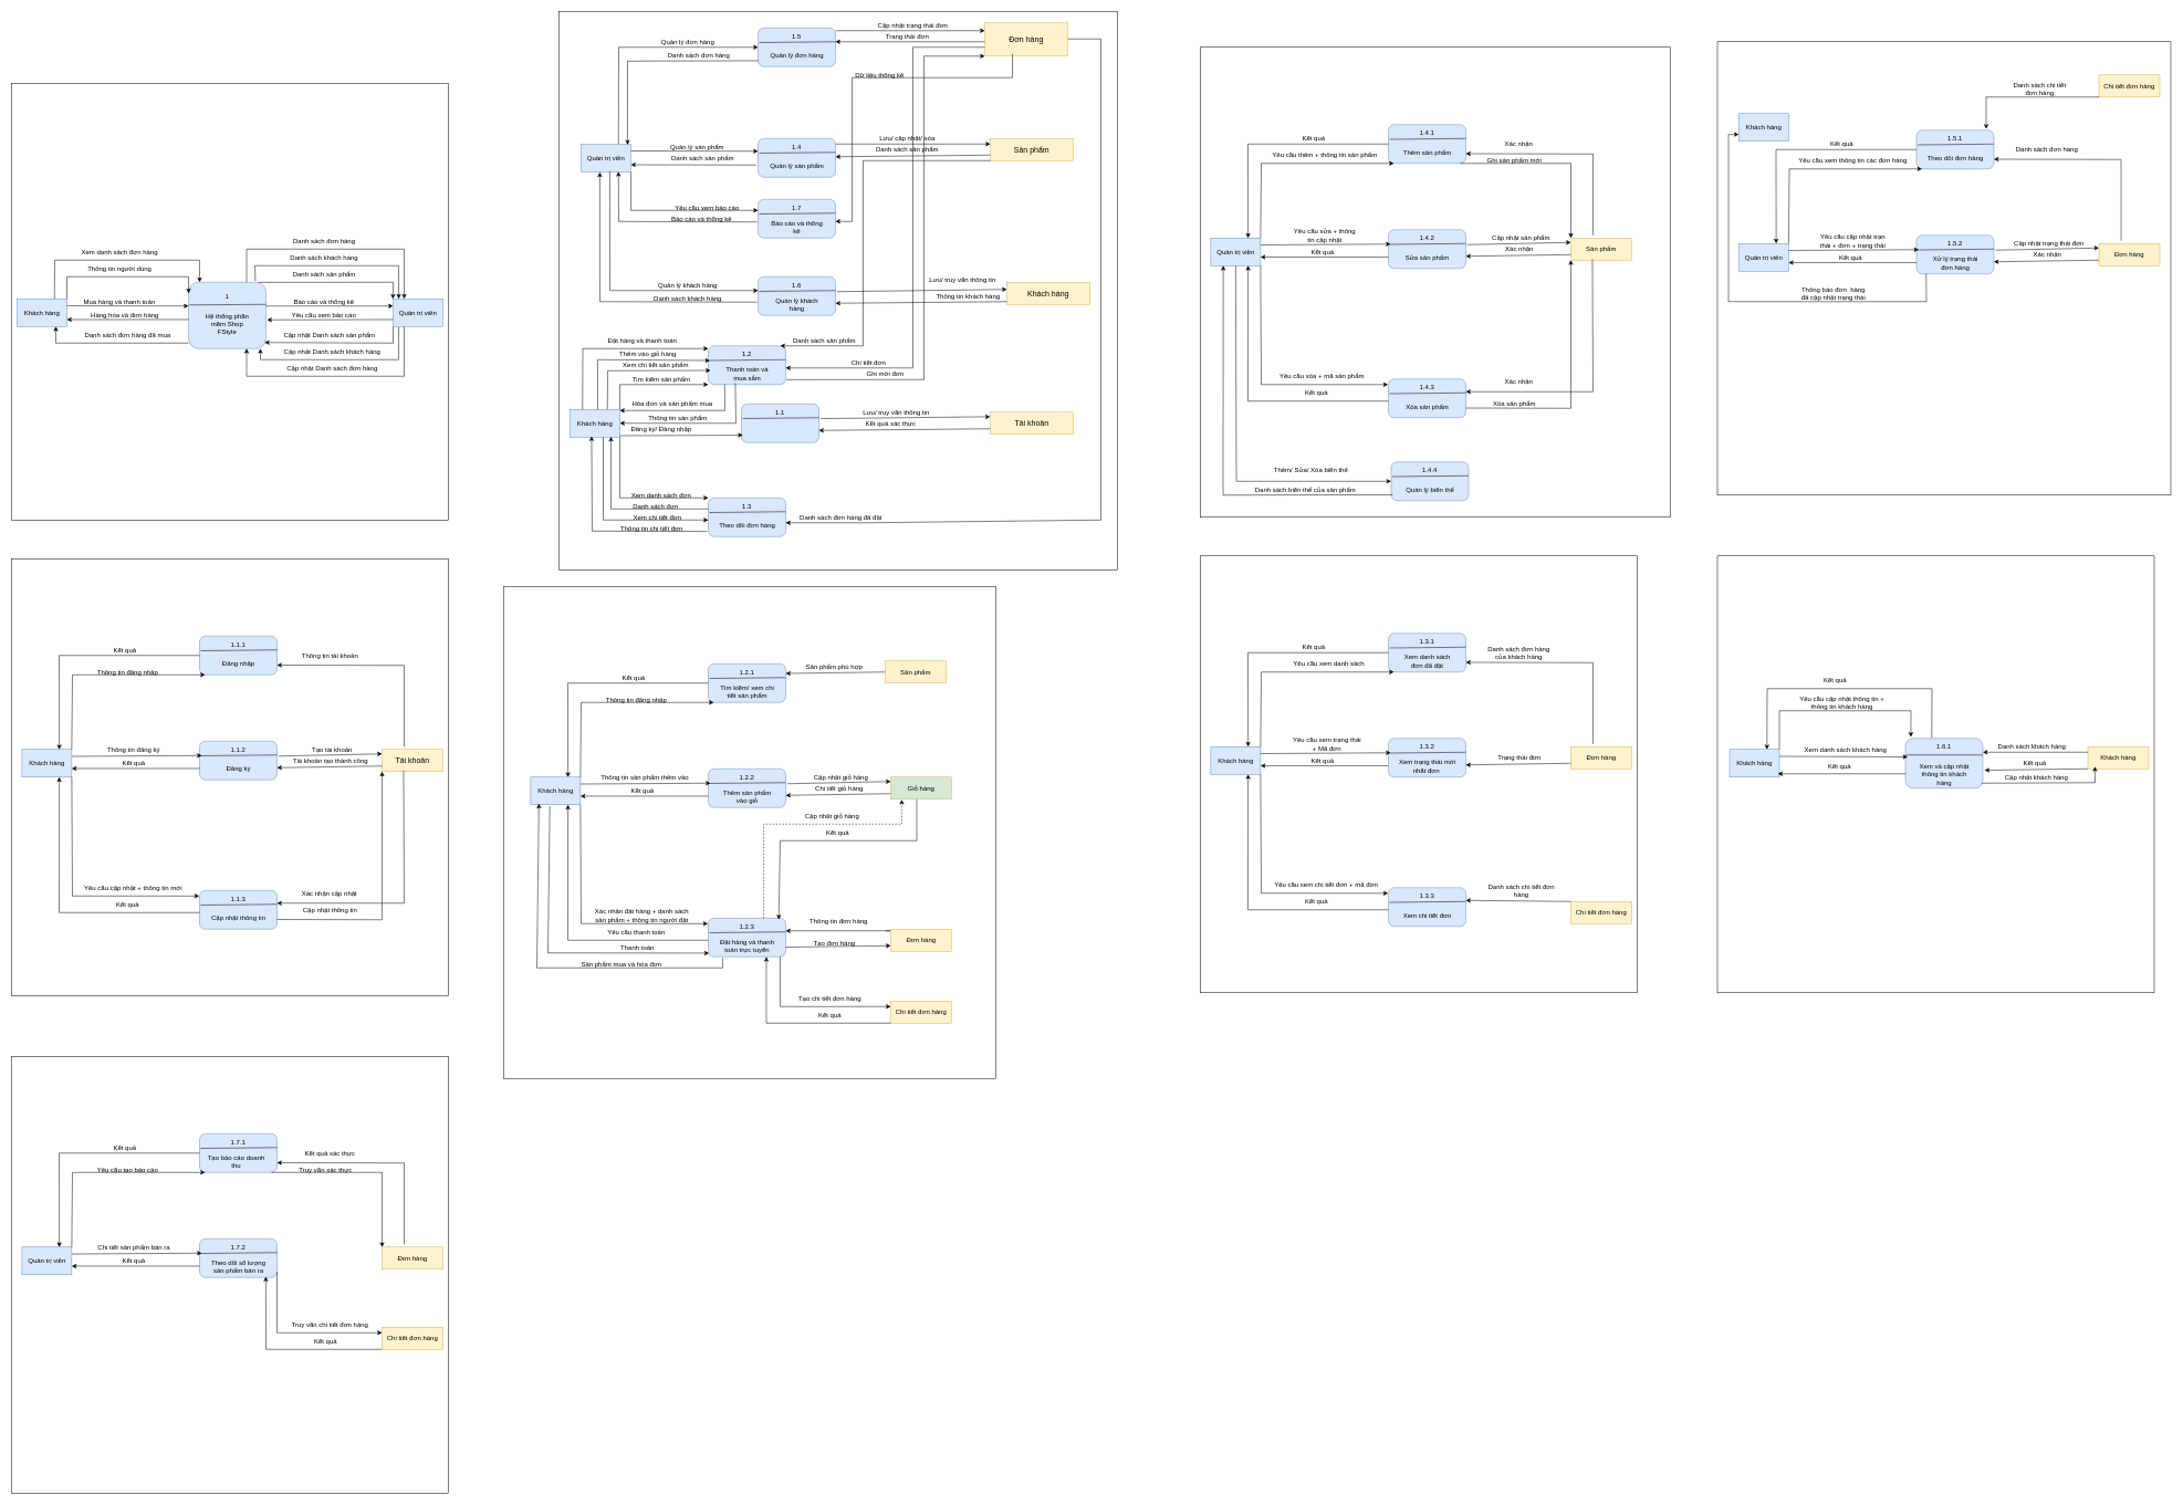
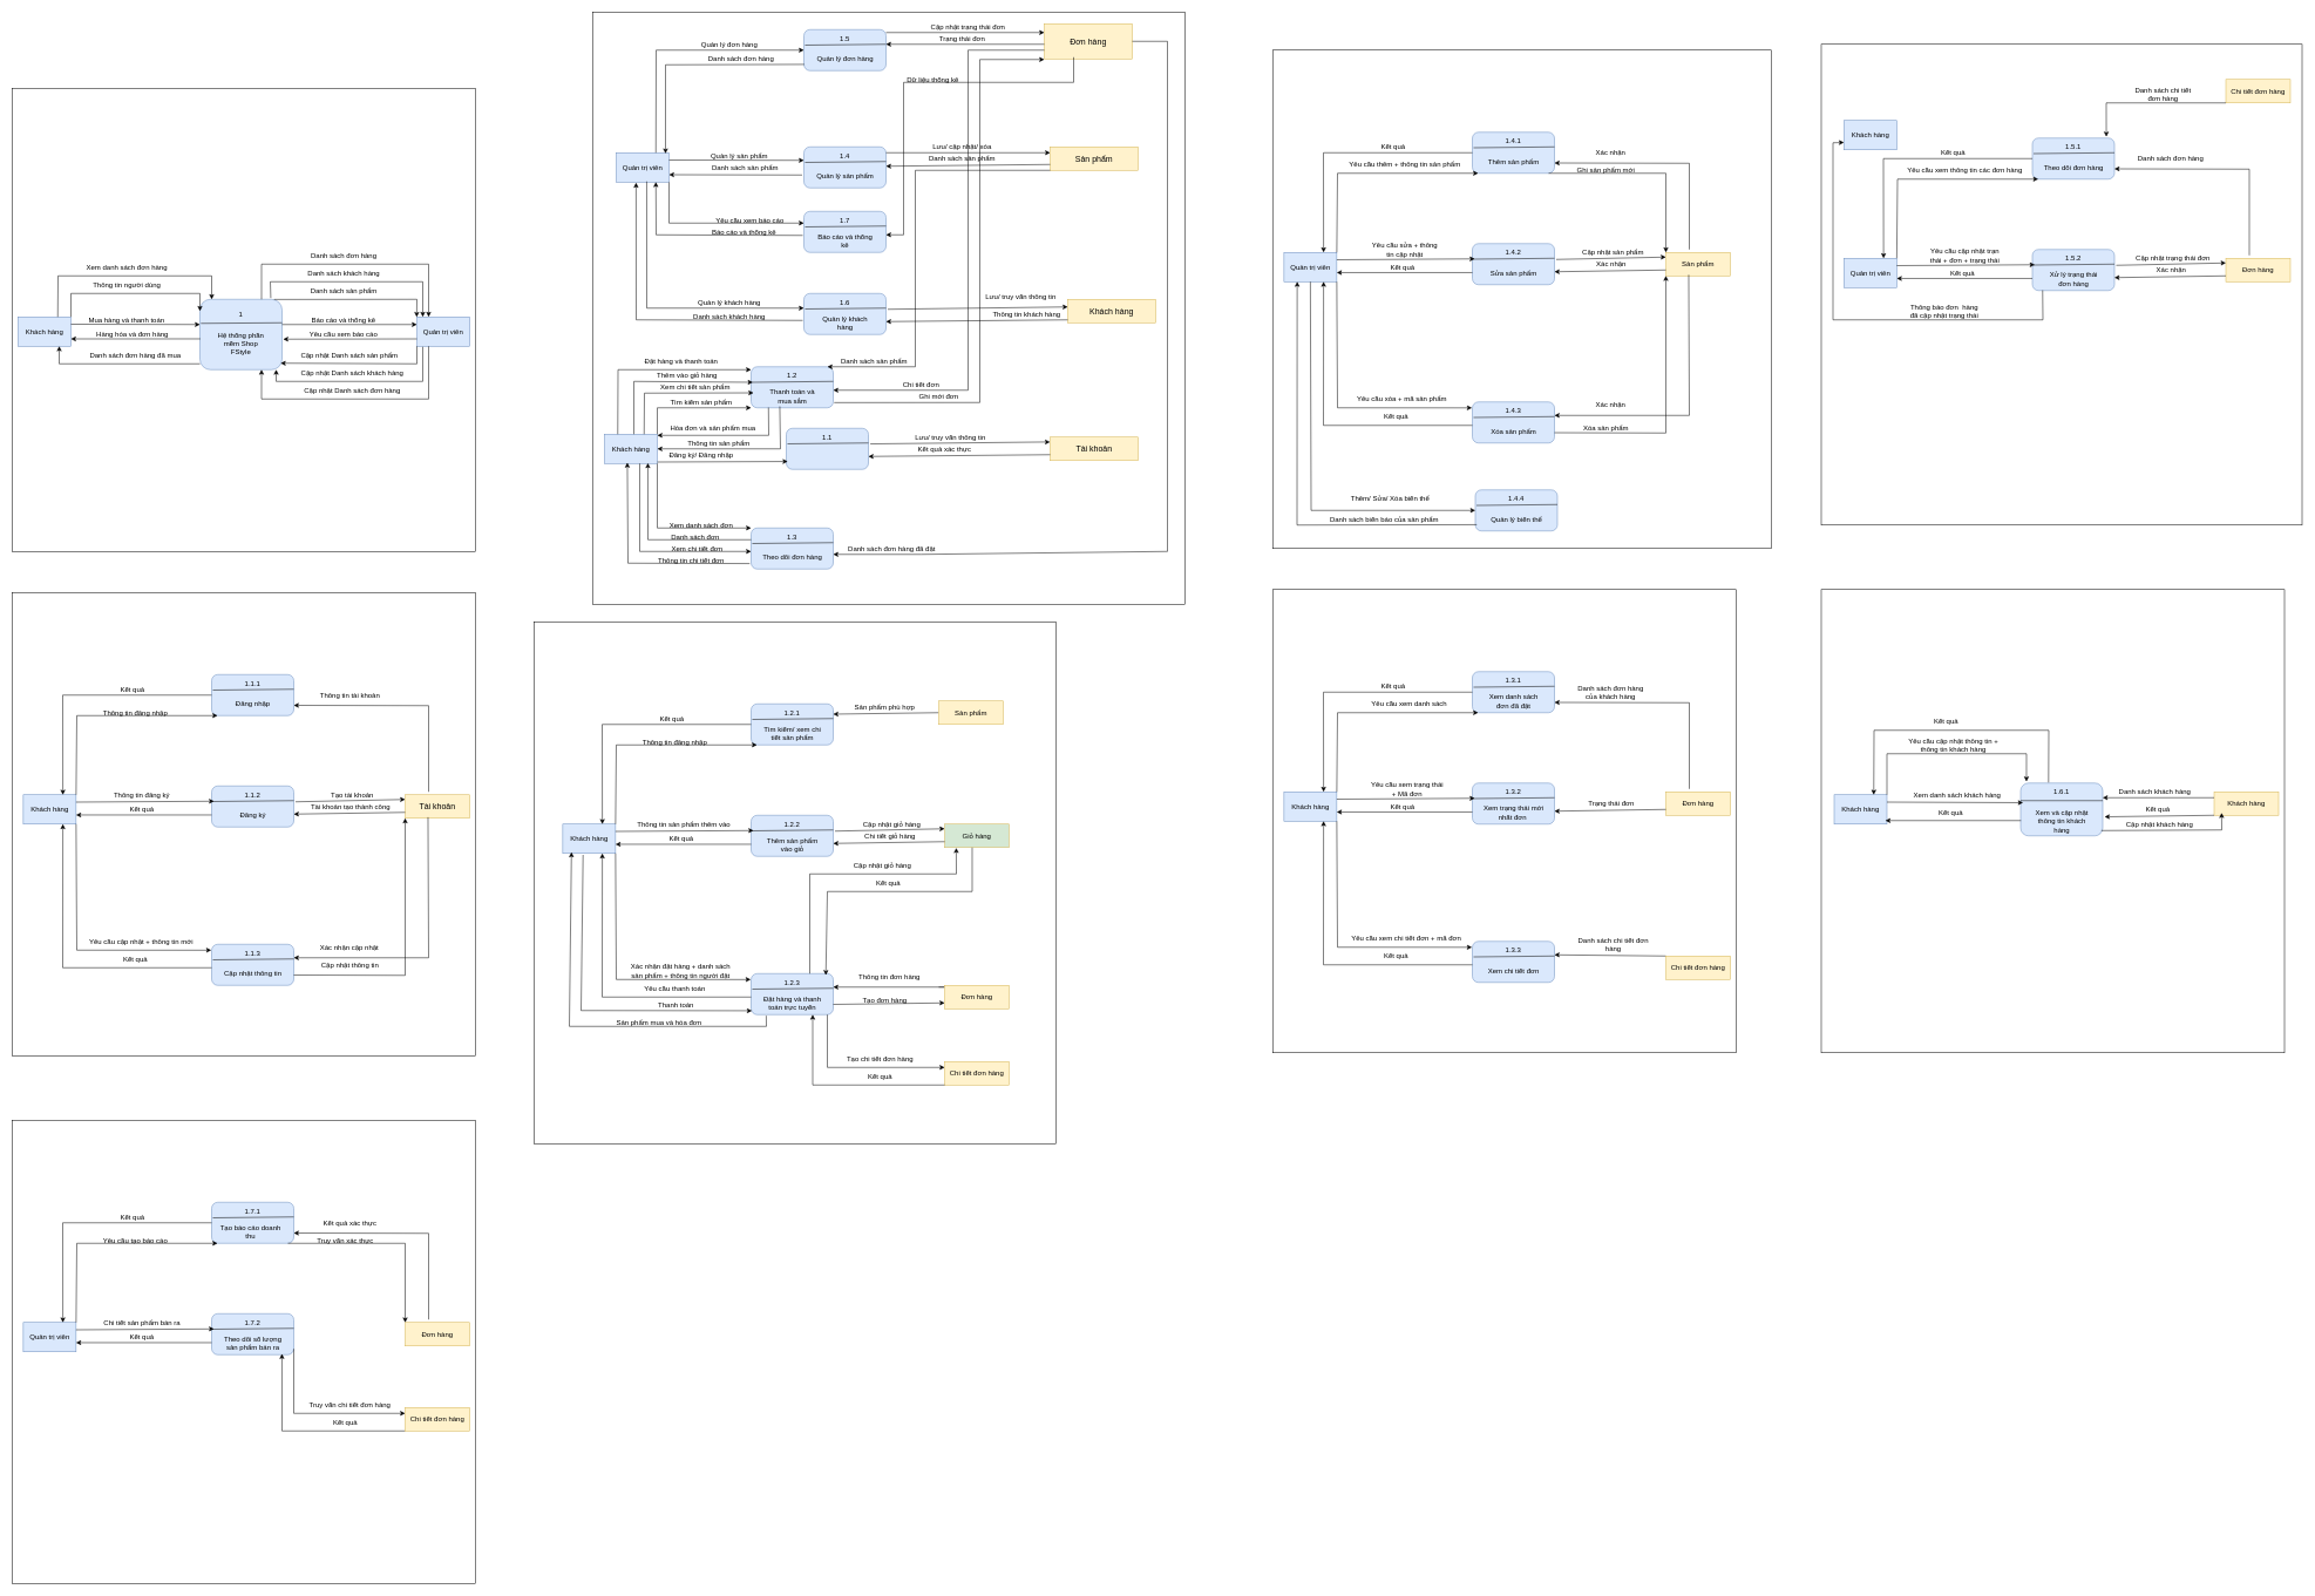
- <mxCell id="294" value="Danh sách biến thể của sản phẩm" style="text;html=1;align=center;verticalAlign=middle;whiteSpace=wrap;rounded=0;" vertex="1" parent="1"><mxGeometry x="2265" y="870" width="190" height="30" as="geometry" /></mxCell>
+ <mxCell id="294" value="Danh sách biến báo của sản phẩm" style="text;html=1;align=center;verticalAlign=middle;whiteSpace=wrap;rounded=0;" vertex="1" parent="1"><mxGeometry x="2265" y="870" width="190" height="30" as="geometry" /></mxCell>
- <mxCell id="216" value="" style="endArrow=classic;html=1;rounded=0;entryX=0.18;entryY=1.017;entryDx=0;entryDy=0;entryPerimeter=0;exitX=1;exitY=0;exitDx=0;exitDy=0;dashed=1;" edge="1" parent="1" source="176" target="186"><mxGeometry width="50" height="50" relative="1" as="geometry"><mxPoint x="1620" y="1600" as="sourcePoint" /><mxPoint x="1670" y="1550" as="targetPoint" /><Array as="points"><mxPoint x="1380" y="1490" /><mxPoint x="1630" y="1490" /></Array></mxGeometry></mxCell>
+ <mxCell id="216" value="" style="endArrow=classic;html=1;rounded=0;entryX=0.18;entryY=1.017;entryDx=0;entryDy=0;entryPerimeter=0;exitX=1;exitY=0;exitDx=0;exitDy=0;" edge="1" parent="1" source="176" target="186"><mxGeometry width="50" height="50" relative="1" as="geometry"><mxPoint x="1620" y="1600" as="sourcePoint" /><mxPoint x="1670" y="1550" as="targetPoint" /><Array as="points"><mxPoint x="1380" y="1490" /><mxPoint x="1630" y="1490" /></Array></mxGeometry></mxCell>
